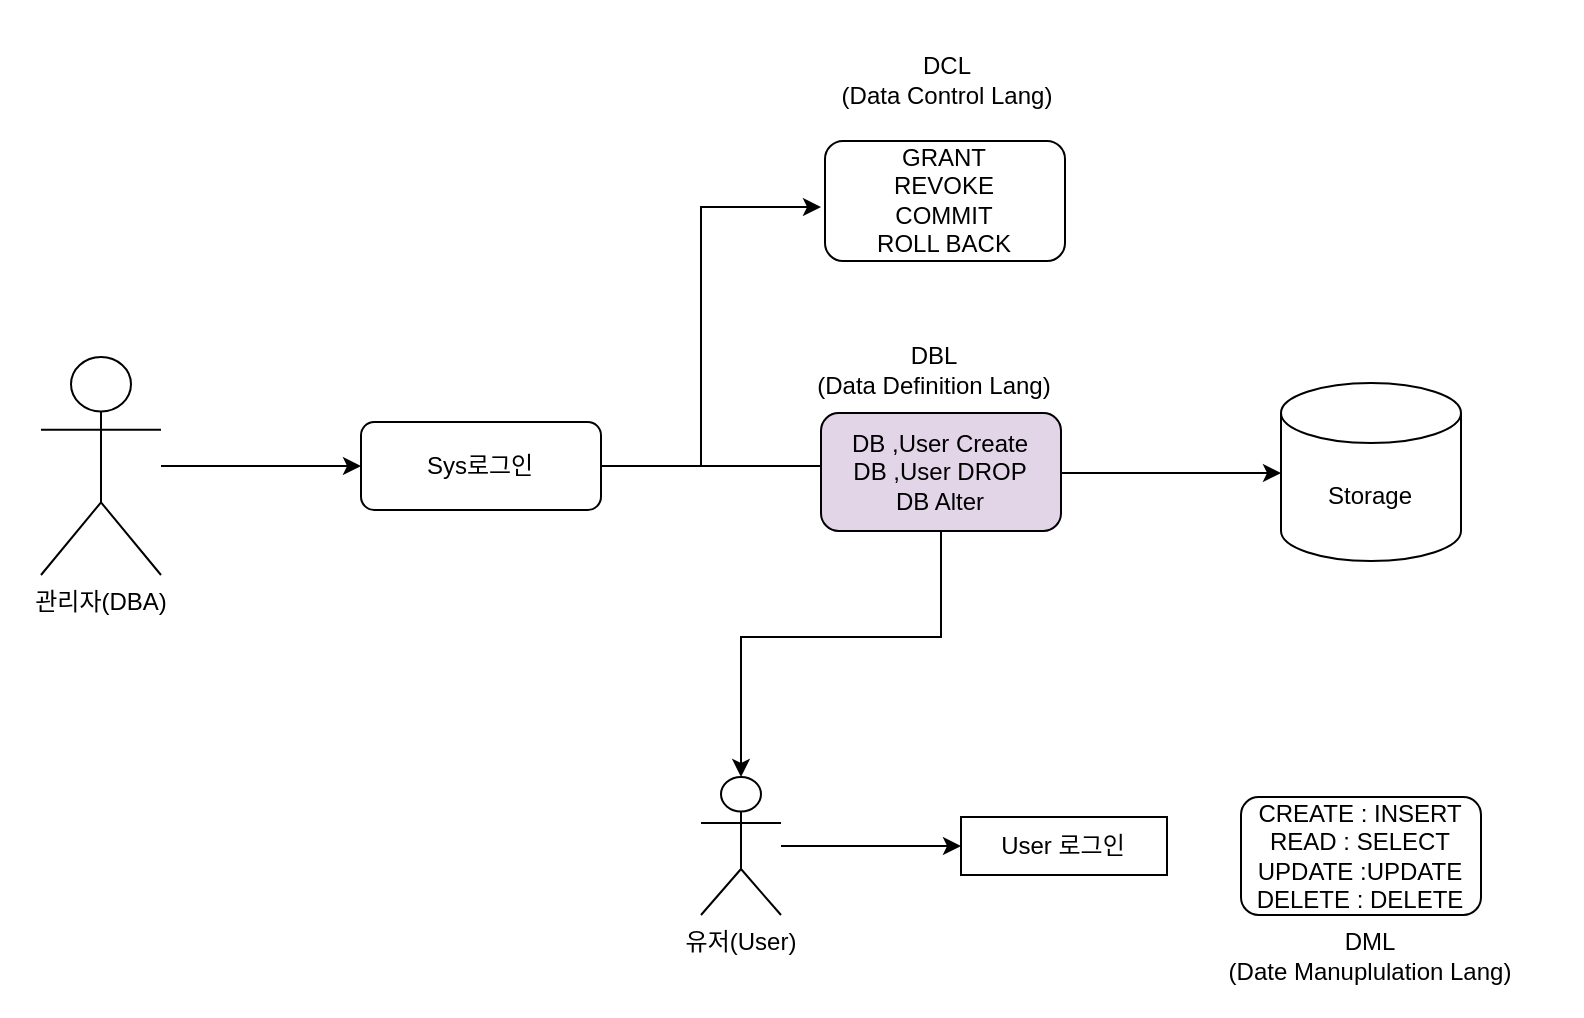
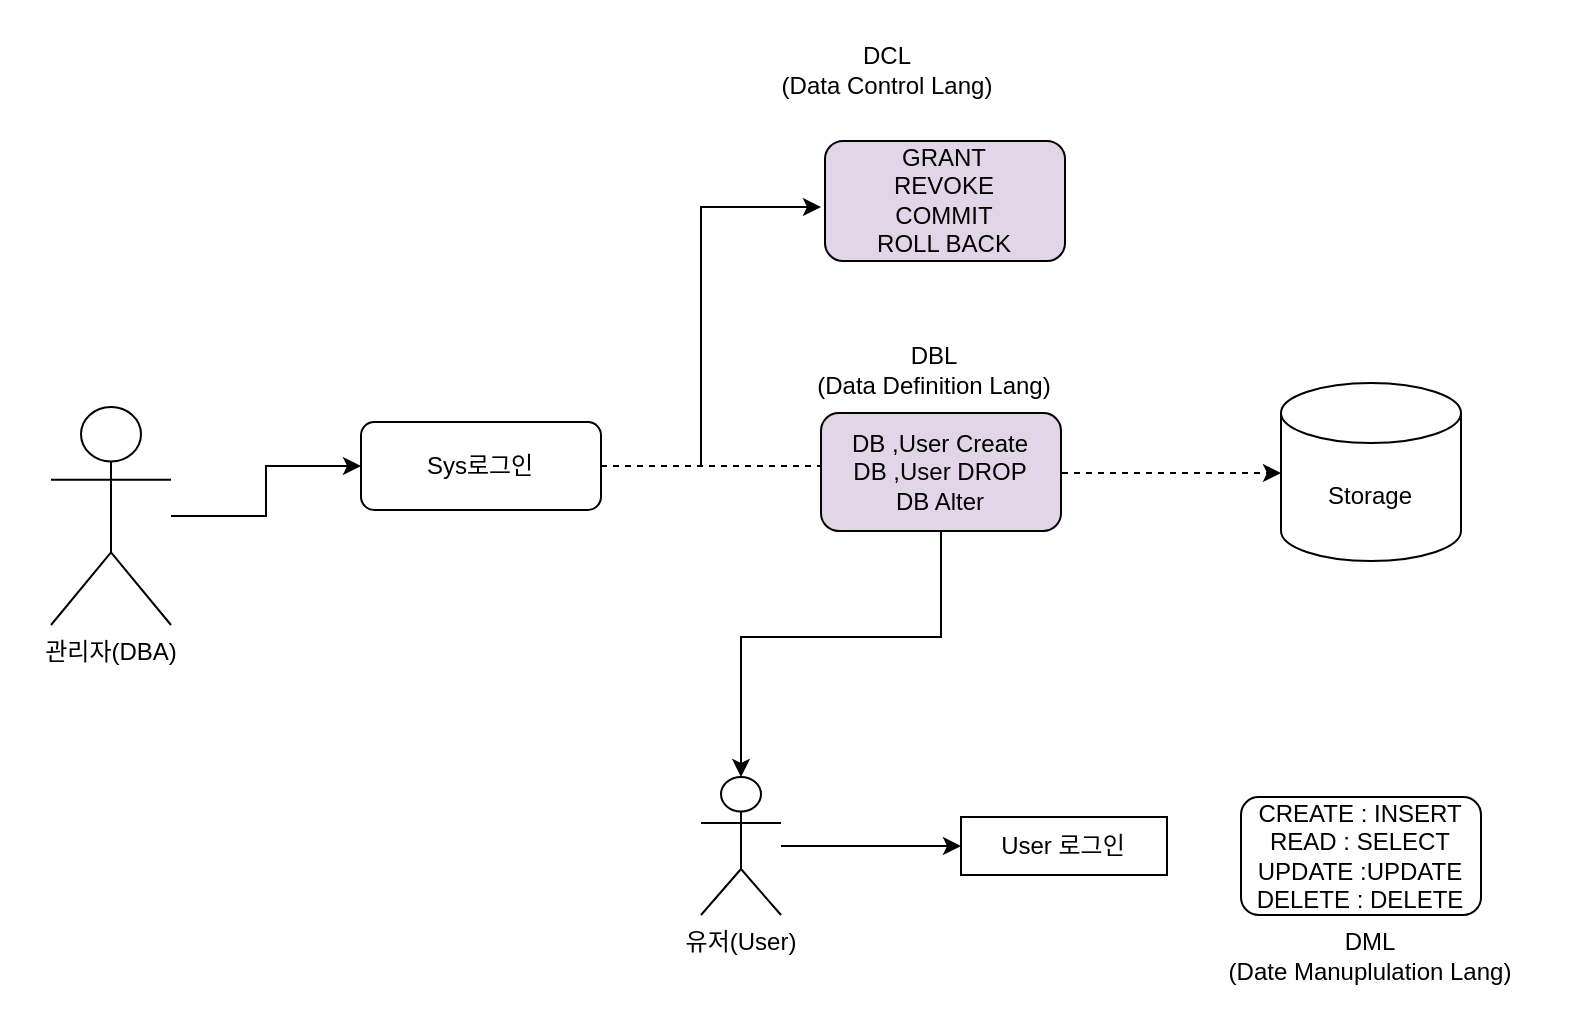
- <mxCell id="16" value="DCL&lt;br&gt;(Data Control Lang)" style="text;html=1;strokeColor=none;fillColor=none;align=center;verticalAlign=middle;whiteSpace=wrap;rounded=0;" vertex="1" parent="1"><mxGeometry x="402" y="20" width="143" height="40" as="geometry" /></mxCell>
+ <mxCell id="16" value="DCL&lt;br&gt;(Data Control Lang)" style="text;html=1;strokeColor=none;fillColor=none;align=center;verticalAlign=middle;whiteSpace=wrap;rounded=0;" vertex="1" parent="1"><mxGeometry x="372" y="15" width="143" height="40" as="geometry" /></mxCell>
- <mxCell id="15" value="GRANT&lt;br&gt;REVOKE&lt;br&gt;COMMIT&lt;br&gt;ROLL BACK" style="rounded=1;whiteSpace=wrap;html=1;" vertex="1" parent="1"><mxGeometry x="412" y="70" width="120" height="60" as="geometry" /></mxCell>
+ <mxCell id="15" value="GRANT&lt;br&gt;REVOKE&lt;br&gt;COMMIT&lt;br&gt;ROLL BACK" style="rounded=1;whiteSpace=wrap;html=1;fillColor=#e1d5e7;" vertex="1" parent="1"><mxGeometry x="412" y="70" width="120" height="60" as="geometry" /></mxCell>
- <mxCell id="3" value="관리자(DBA)" style="shape=umlActor;verticalLabelPosition=bottom;verticalAlign=top;html=1;outlineConnect=0;" vertex="1" parent="1"><mxGeometry x="20" y="178" width="60" height="109" as="geometry" /></mxCell>
+ <mxCell id="3" value="관리자(DBA)" style="shape=umlActor;verticalLabelPosition=bottom;verticalAlign=top;html=1;outlineConnect=0;" vertex="1" parent="1"><mxGeometry x="25" y="203" width="60" height="109" as="geometry" /></mxCell>
- <mxCell id="5" style="edgeStyle=orthogonalEdgeStyle;rounded=0;orthogonalLoop=1;jettySize=auto;html=1;" edge="1" parent="1" source="6" target="4"><mxGeometry relative="1" as="geometry"><Array as="points"><mxPoint x="480" y="233" /><mxPoint x="480" y="236" /></Array></mxGeometry></mxCell>
+ <mxCell id="5" style="edgeStyle=orthogonalEdgeStyle;rounded=0;orthogonalLoop=1;jettySize=auto;html=1;dashed=1;" edge="1" parent="1" source="6" target="4"><mxGeometry relative="1" as="geometry"><Array as="points"><mxPoint x="480" y="233" /><mxPoint x="480" y="236" /></Array></mxGeometry></mxCell>
